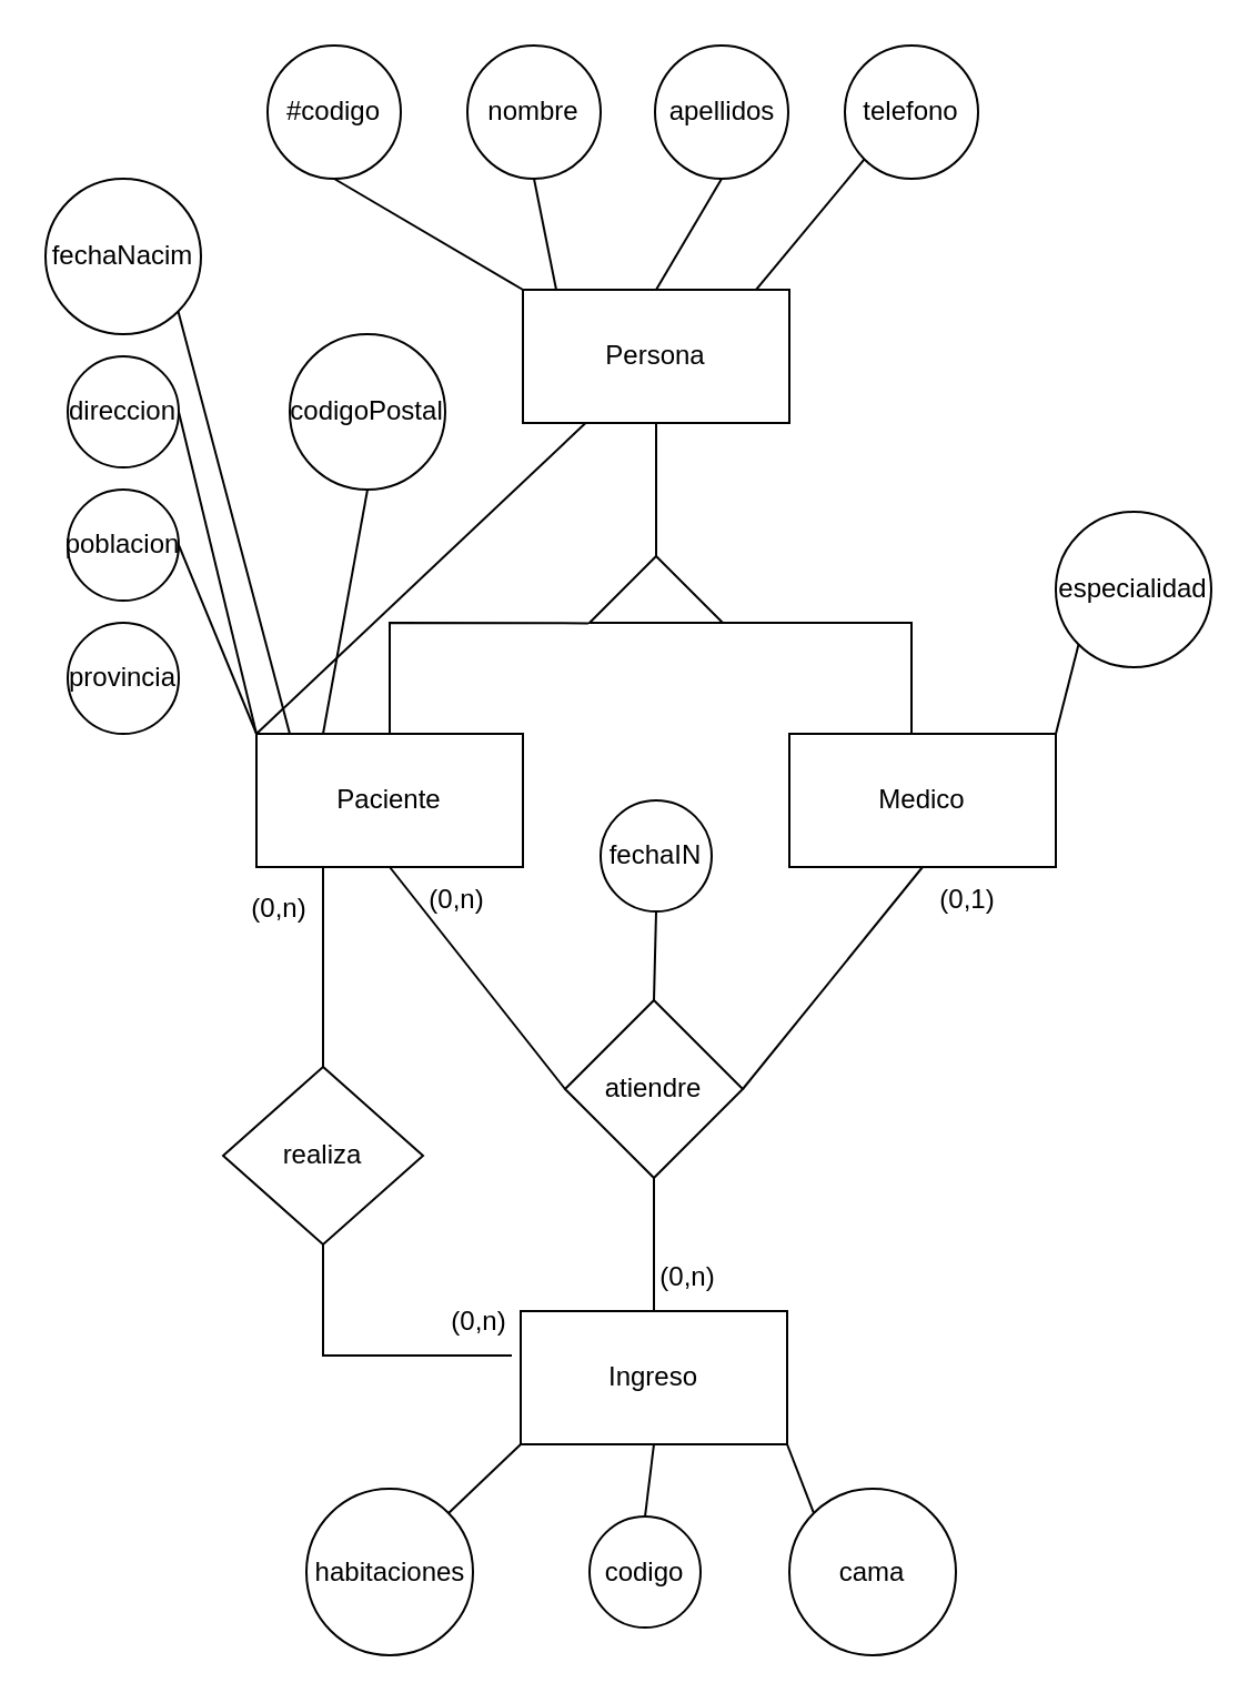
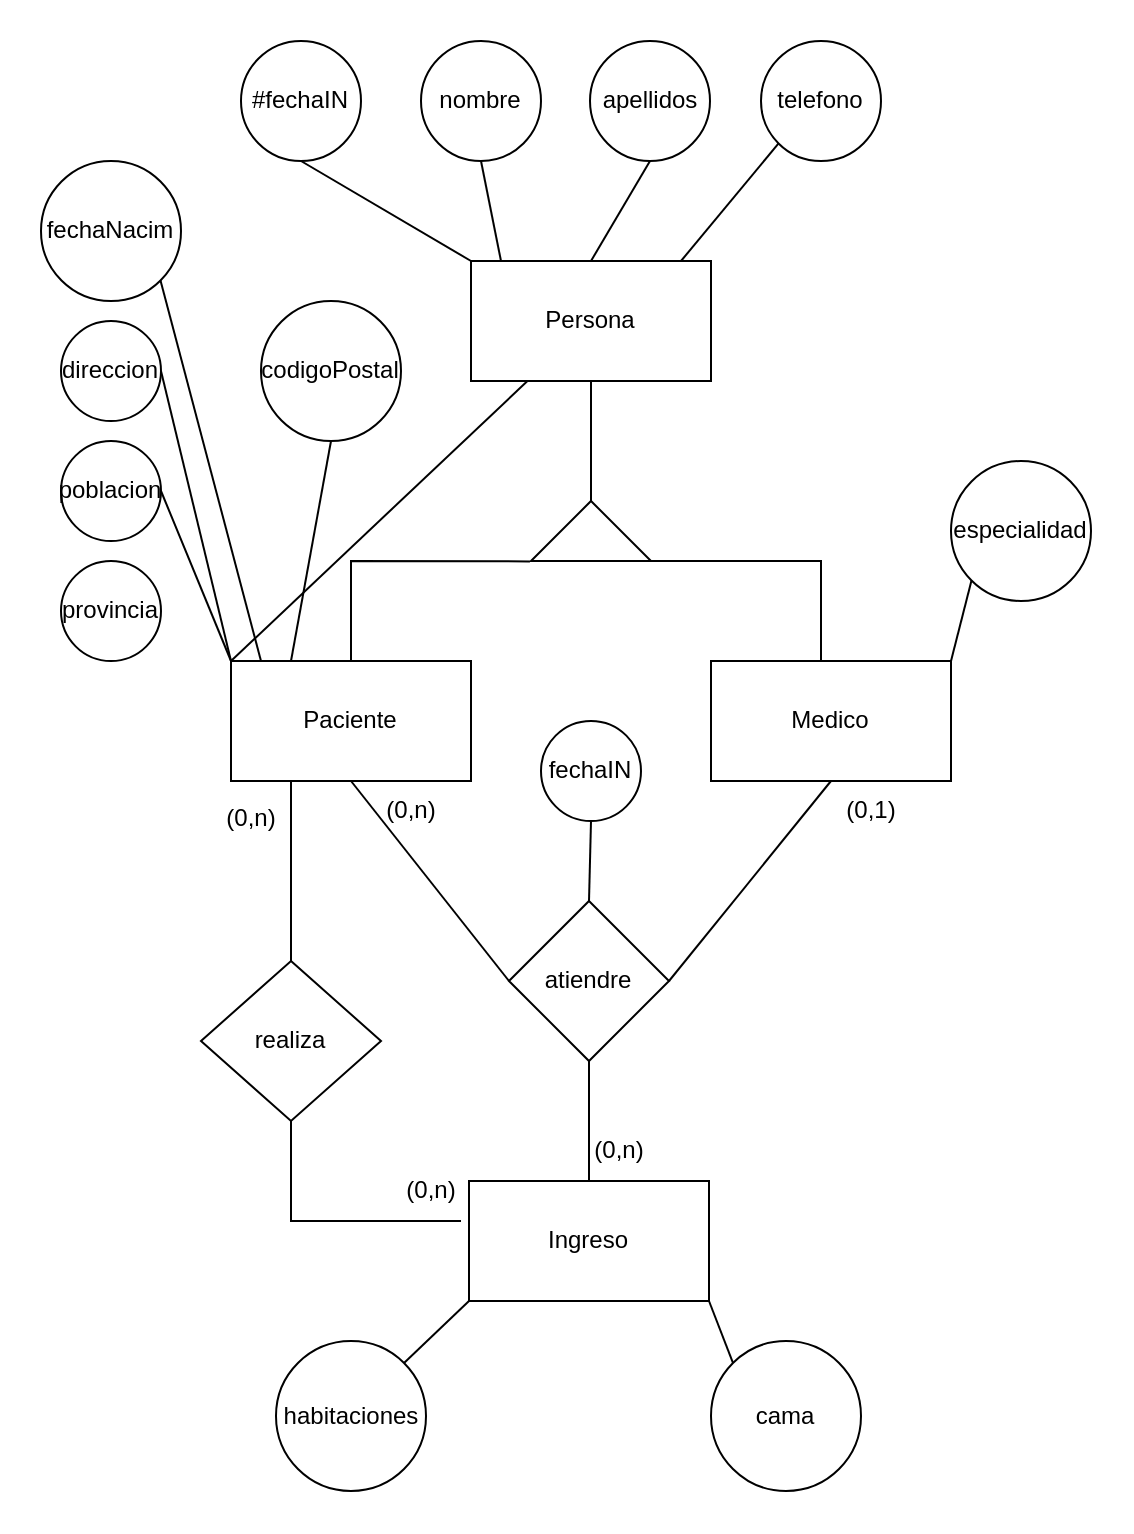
- <mxCell id="3" value="#codigo" style="ellipse;whiteSpace=wrap;html=1;aspect=fixed;" vertex="1" parent="1"><mxGeometry x="120" y="20" width="60" height="60" as="geometry" /></mxCell>
+ <mxCell id="3" value="#fechaIN" style="ellipse;whiteSpace=wrap;html=1;aspect=fixed;" vertex="1" parent="1"><mxGeometry x="120" y="20" width="60" height="60" as="geometry" /></mxCell>
- <mxCell id="40" value="" style="endArrow=none;html=1;rounded=0;exitX=0.5;exitY=0;exitDx=0;exitDy=0;entryX=0.5;entryY=1;entryDx=0;entryDy=0;" edge="1" parent="1" source="37" target="29"><mxGeometry width="50" height="50" relative="1" as="geometry"><mxPoint x="254" y="682.5" as="sourcePoint" /><mxPoint x="286" y="651.5" as="targetPoint" /></mxGeometry></mxCell>
- <mxCell id="37" value="codigo" style="ellipse;whiteSpace=wrap;html=1;aspect=fixed;" vertex="1" parent="1"><mxGeometry x="265" y="682.5" width="50" height="50" as="geometry" /></mxCell>
